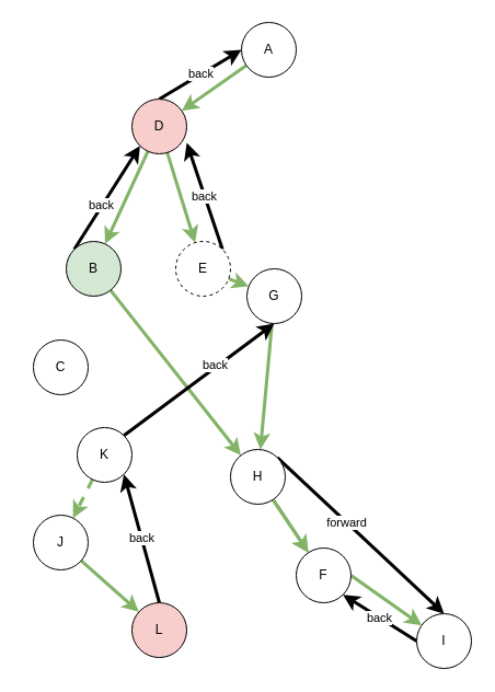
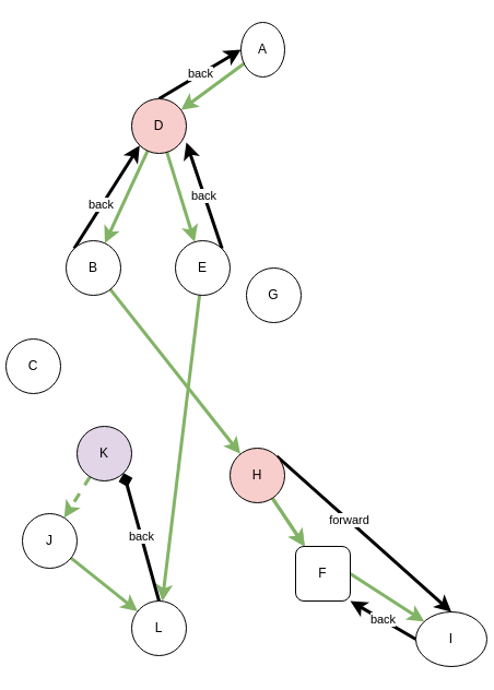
- <mxCell id="3" value="A" style="ellipse;whiteSpace=wrap;html=1;" vertex="1" parent="1"><mxGeometry x="220" y="20" width="50" height="50" as="geometry" /></mxCell>
+ <mxCell id="3" value="A" style="ellipse;whiteSpace=wrap;html=1;" vertex="1" parent="1"><mxGeometry x="220" y="20" width="40" height="50" as="geometry" /></mxCell>
- <mxCell id="11" value="B" style="ellipse;whiteSpace=wrap;html=1;fillColor=#d5e8d4;" vertex="1" parent="1"><mxGeometry x="60" y="220" width="50" height="50" as="geometry" /></mxCell>
+ <mxCell id="11" value="B" style="ellipse;whiteSpace=wrap;html=1;" vertex="1" parent="1"><mxGeometry x="60" y="220" width="50" height="50" as="geometry" /></mxCell>
- <mxCell id="16" value="E" style="ellipse;whiteSpace=wrap;html=1;dashed=1;" vertex="1" parent="1"><mxGeometry x="160" y="220" width="50" height="50" as="geometry" /></mxCell>
+ <mxCell id="16" value="E" style="ellipse;whiteSpace=wrap;html=1;" vertex="1" parent="1"><mxGeometry x="160" y="220" width="50" height="50" as="geometry" /></mxCell>
- <mxCell id="15" value="" style="edgeStyle=none;rounded=0;orthogonalLoop=1;jettySize=auto;html=1;strokeWidth=3;fillColor=#d5e8d4;strokeColor=#82b366;" edge="1" parent="1" source="16" target="18"><mxGeometry relative="1" as="geometry" /></mxCell>
+ <mxCell id="15" value="" style="edgeStyle=none;rounded=0;orthogonalLoop=1;jettySize=auto;html=1;strokeWidth=3;fillColor=#d5e8d4;strokeColor=#82b366;" edge="1" parent="1" source="16" target="35"><mxGeometry relative="1" as="geometry" /></mxCell>
- <mxCell id="12" value="C" style="ellipse;whiteSpace=wrap;html=1;" vertex="1" parent="1"><mxGeometry x="30" y="310" width="50" height="50" as="geometry" /></mxCell>
+ <mxCell id="12" value="C" style="ellipse;whiteSpace=wrap;html=1;" vertex="1" parent="1"><mxGeometry x="5" y="310" width="50" height="50" as="geometry" /></mxCell>
- <mxCell id="17" value="" style="edgeStyle=none;rounded=0;orthogonalLoop=1;jettySize=auto;html=1;strokeWidth=3;fillColor=#d5e8d4;strokeColor=#82b366;" edge="1" parent="1" source="18" target="23"><mxGeometry relative="1" as="geometry" /></mxCell>
- <mxCell id="28" style="edgeStyle=none;rounded=0;orthogonalLoop=1;jettySize=auto;html=1;exitX=1;exitY=0;exitDx=0;exitDy=0;entryX=0.5;entryY=1;entryDx=0;entryDy=0;strokeWidth=3;" edge="1" parent="1" source="31" target="18"><mxGeometry relative="1" as="geometry" /></mxCell>
- <mxCell id="29" value="back" style="edgeLabel;html=1;align=center;verticalAlign=middle;resizable=0;points=[];" vertex="1" connectable="0" parent="28"><mxGeometry x="0.232" y="3" relative="1" as="geometry"><mxPoint as="offset" /></mxGeometry></mxCell>
- <mxCell id="31" value="K" style="ellipse;whiteSpace=wrap;html=1;" vertex="1" parent="1"><mxGeometry x="70" y="390" width="50" height="50" as="geometry" /></mxCell>
+ <mxCell id="31" value="K" style="ellipse;whiteSpace=wrap;html=1;fillColor=#e1d5e7;" vertex="1" parent="1"><mxGeometry x="70" y="390" width="50" height="50" as="geometry" /></mxCell>
- <mxCell id="23" value="H" style="ellipse;whiteSpace=wrap;html=1;" vertex="1" parent="1"><mxGeometry x="210" y="410" width="50" height="50" as="geometry" /></mxCell>
+ <mxCell id="23" value="H" style="ellipse;whiteSpace=wrap;html=1;fillColor=#f8cecc;" vertex="1" parent="1"><mxGeometry x="210" y="410" width="50" height="50" as="geometry" /></mxCell>
- <mxCell id="34" value="back" style="edgeStyle=none;rounded=0;orthogonalLoop=1;jettySize=auto;html=1;exitX=0.5;exitY=0;exitDx=0;exitDy=0;entryX=1;entryY=1;entryDx=0;entryDy=0;strokeWidth=3;" edge="1" parent="1" source="35" target="31"><mxGeometry relative="1" as="geometry" /></mxCell>
+ <mxCell id="34" value="back" style="edgeStyle=none;rounded=0;orthogonalLoop=1;jettySize=auto;html=1;exitX=0.5;exitY=0;exitDx=0;exitDy=0;entryX=1;entryY=1;entryDx=0;entryDy=0;strokeWidth=3;endArrow=diamond;" edge="1" parent="1" source="35" target="31"><mxGeometry relative="1" as="geometry" /></mxCell>
- <mxCell id="33" value="J" style="ellipse;whiteSpace=wrap;html=1;" vertex="1" parent="1"><mxGeometry x="30" y="470" width="50" height="50" as="geometry" /></mxCell>
+ <mxCell id="33" value="J" style="ellipse;whiteSpace=wrap;html=1;" vertex="1" parent="1"><mxGeometry x="20" y="470" width="50" height="50" as="geometry" /></mxCell>
- <mxCell id="25" value="F" style="ellipse;whiteSpace=wrap;html=1;" vertex="1" parent="1"><mxGeometry x="270" y="500" width="50" height="50" as="geometry" /></mxCell>
+ <mxCell id="25" value="F" style="whiteSpace=wrap;html=1;rounded=1;" vertex="1" parent="1"><mxGeometry x="270" y="500" width="50" height="50" as="geometry" /></mxCell>
- <mxCell id="35" value="L" style="ellipse;whiteSpace=wrap;html=1;fillColor=#f8cecc;" vertex="1" parent="1"><mxGeometry x="120" y="550" width="50" height="50" as="geometry" /></mxCell>
+ <mxCell id="35" value="L" style="ellipse;whiteSpace=wrap;html=1;" vertex="1" parent="1"><mxGeometry x="120" y="550" width="50" height="50" as="geometry" /></mxCell>
- <mxCell id="27" value="I" style="ellipse;whiteSpace=wrap;html=1;" vertex="1" parent="1"><mxGeometry x="380" y="560" width="50" height="50" as="geometry" /></mxCell>
+ <mxCell id="27" value="I" style="ellipse;whiteSpace=wrap;html=1;" vertex="1" parent="1"><mxGeometry x="380" y="560" width="65" height="50" as="geometry" /></mxCell>
